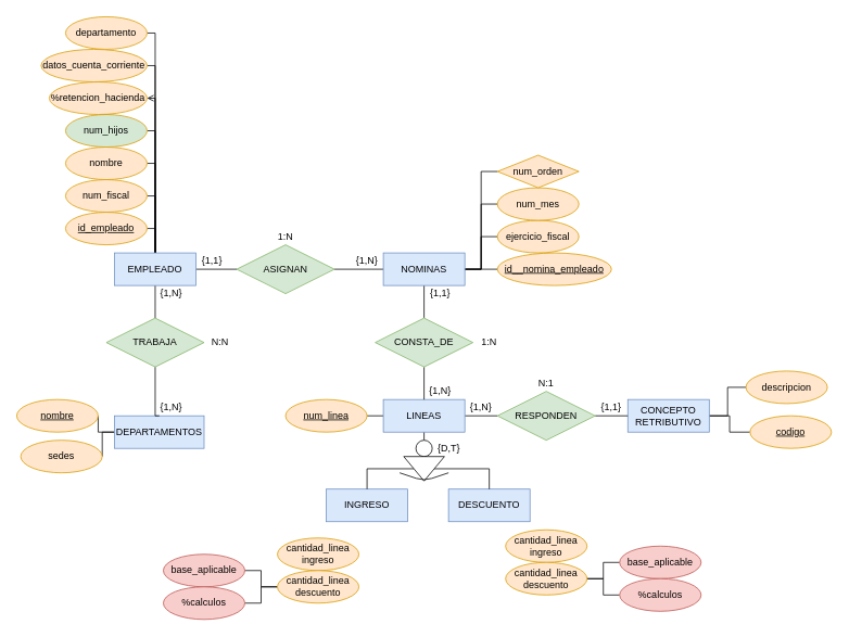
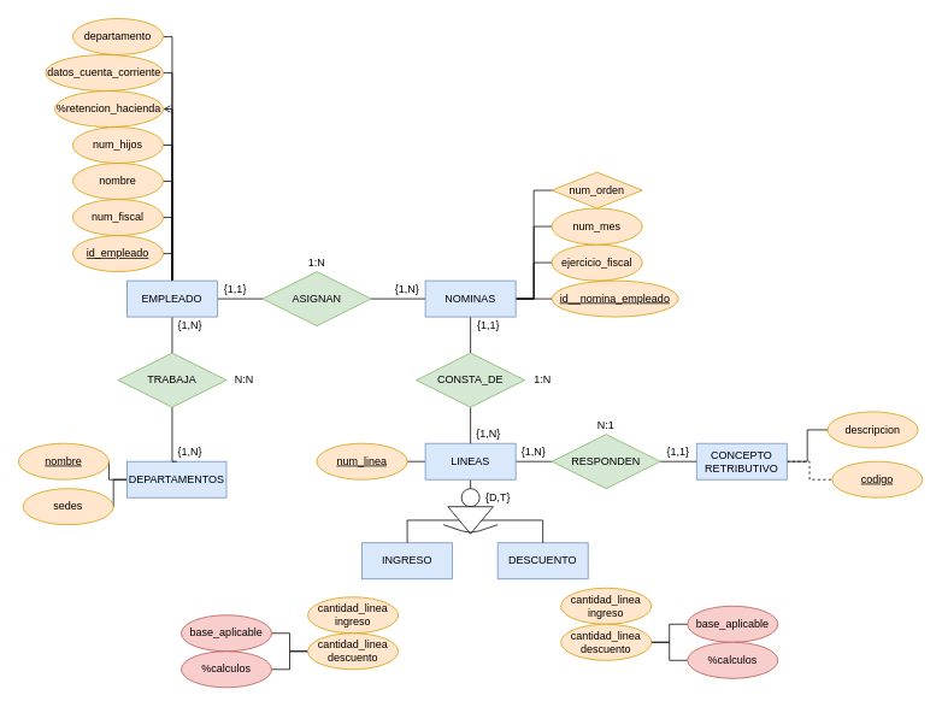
- <mxCell id="26" value="num_hijos" style="ellipse;whiteSpace=wrap;html=1;align=center;fillColor=#d5e8d4;strokeColor=#d79b00;" vertex="1" parent="1"><mxGeometry x="80" y="140" width="100" height="40" as="geometry" /></mxCell>
+ <mxCell id="26" value="num_hijos" style="ellipse;whiteSpace=wrap;html=1;align=center;fillColor=#ffe6cc;strokeColor=#d79b00;" vertex="1" parent="1"><mxGeometry x="80" y="140" width="100" height="40" as="geometry" /></mxCell>
- <mxCell id="75" style="edgeStyle=orthogonalEdgeStyle;rounded=0;orthogonalLoop=1;jettySize=auto;html=1;exitX=1;exitY=0.5;exitDx=0;exitDy=0;entryX=0;entryY=0.5;entryDx=0;entryDy=0;endArrow=none;endFill=0;" edge="1" parent="1" source="76" target="82"><mxGeometry relative="1" as="geometry" /></mxCell>
+ <mxCell id="75" style="edgeStyle=orthogonalEdgeStyle;rounded=0;orthogonalLoop=1;jettySize=auto;html=1;exitX=1;exitY=0.5;exitDx=0;exitDy=0;entryX=0;entryY=0.5;entryDx=0;entryDy=0;endArrow=none;endFill=0;dashed=1;" edge="1" parent="1" source="76" target="82"><mxGeometry relative="1" as="geometry" /></mxCell>
